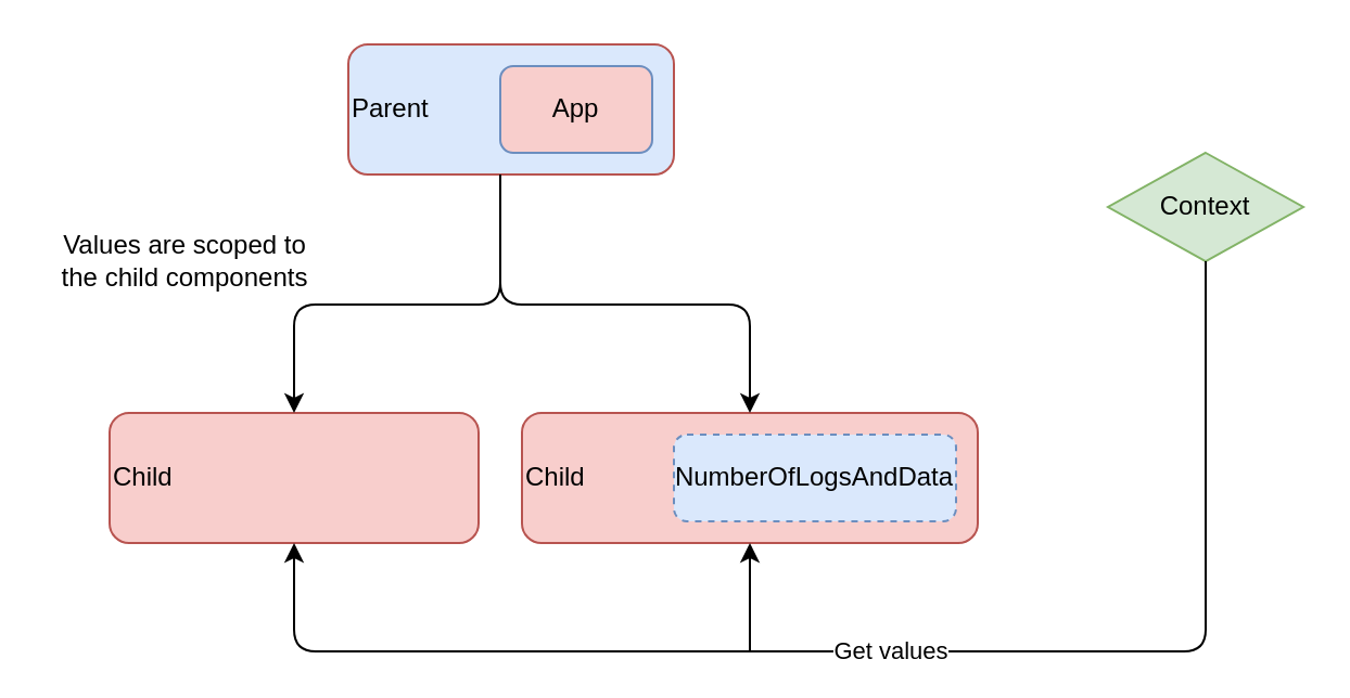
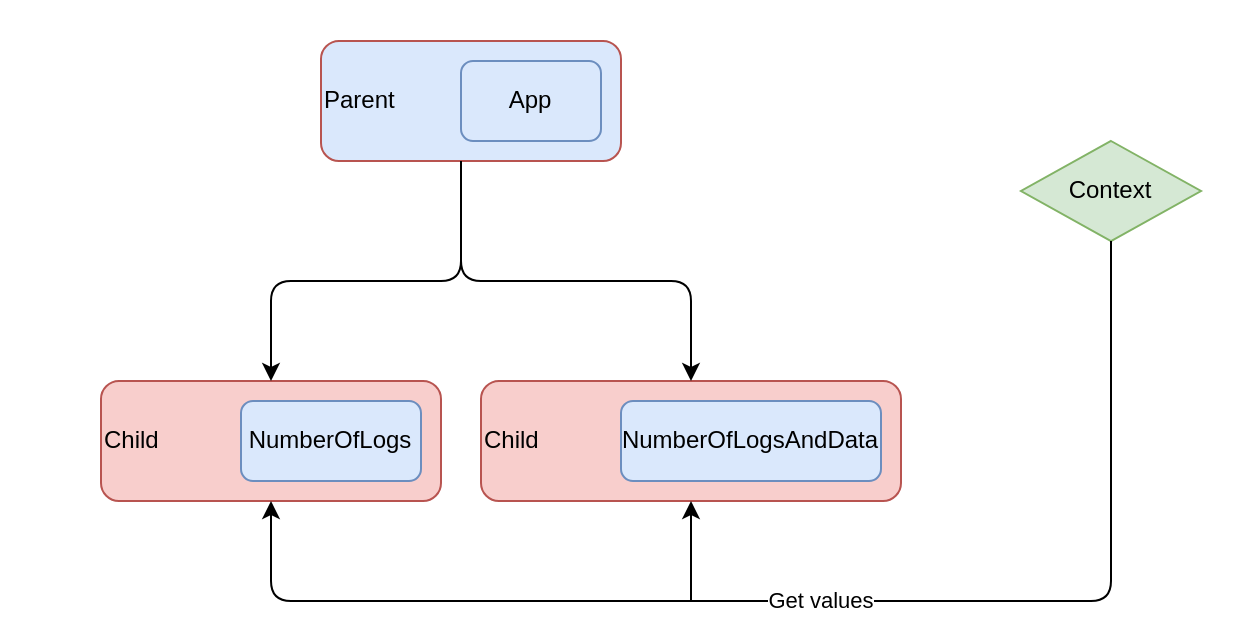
- <mxCell id="5" value="App" style="rounded=1;whiteSpace=wrap;html=1;fillColor=#f8cecc;strokeColor=#6c8ebf;" vertex="1" parent="1"><mxGeometry x="230" y="30" width="70" height="40" as="geometry" /></mxCell>
+ <mxCell id="5" value="App" style="rounded=1;whiteSpace=wrap;html=1;fillColor=#dae8fc;strokeColor=#6c8ebf;" vertex="1" parent="1"><mxGeometry x="230" y="30" width="70" height="40" as="geometry" /></mxCell>
- <mxCell id="13" value="Values are scoped to the child components" style="text;html=1;strokeColor=none;fillColor=none;align=center;verticalAlign=middle;whiteSpace=wrap;rounded=0;" vertex="1" parent="1"><mxGeometry x="20" y="100" width="130" height="40" as="geometry" /></mxCell>
+ <mxCell id="6" value="NumberOfLogs" style="rounded=1;whiteSpace=wrap;html=1;fillColor=#dae8fc;strokeColor=#6c8ebf;" vertex="1" parent="1"><mxGeometry x="120" y="200" width="90" height="40" as="geometry" /></mxCell>
- <mxCell id="7" value="NumberOfLogsAndData" style="rounded=1;whiteSpace=wrap;html=1;fillColor=#dae8fc;strokeColor=#6c8ebf;dashed=1;" vertex="1" parent="1"><mxGeometry x="310" y="200" width="130" height="40" as="geometry" /></mxCell>
+ <mxCell id="7" value="NumberOfLogsAndData" style="rounded=1;whiteSpace=wrap;html=1;fillColor=#dae8fc;strokeColor=#6c8ebf;" vertex="1" parent="1"><mxGeometry x="310" y="200" width="130" height="40" as="geometry" /></mxCell>
